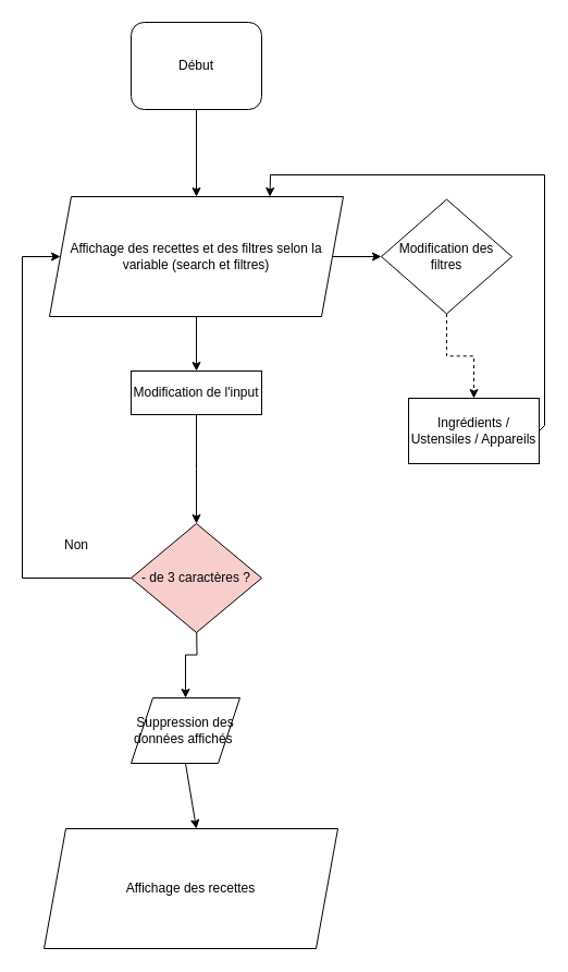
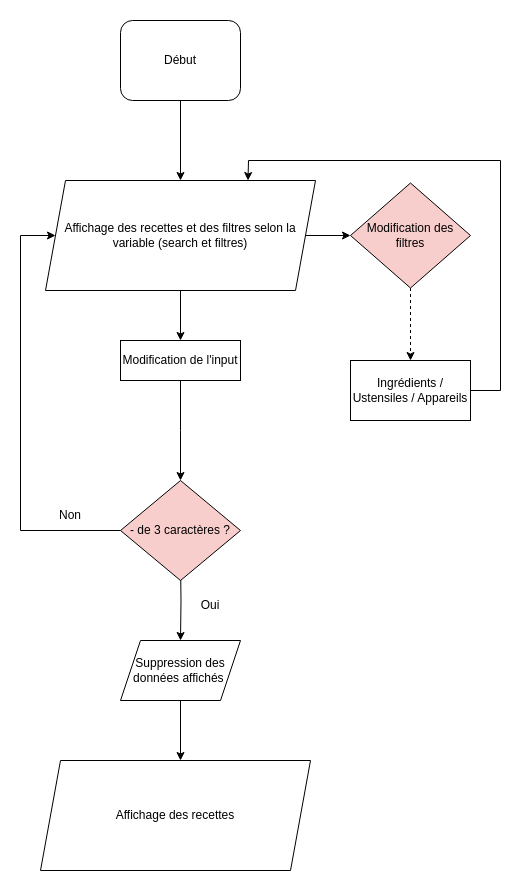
- <mxCell id="13" value="Modification des filtres" style="rhombus;whiteSpace=wrap;html=1;" parent="1" vertex="1"><mxGeometry x="350" y="182.5" width="120" height="105" as="geometry" /></mxCell>
+ <mxCell id="13" value="Modification des filtres" style="rhombus;whiteSpace=wrap;html=1;fillColor=#f8cecc;" parent="1" vertex="1"><mxGeometry x="350" y="182.5" width="120" height="105" as="geometry" /></mxCell>
- <mxCell id="15" value="Ingrédients / Ustensiles / Appareils" style="whiteSpace=wrap;html=1;" parent="1" vertex="1"><mxGeometry x="375" y="365" width="120" height="60" as="geometry" /></mxCell>
+ <mxCell id="15" value="Ingrédients / Ustensiles / Appareils" style="whiteSpace=wrap;html=1;" parent="1" vertex="1"><mxGeometry x="350" y="360" width="120" height="60" as="geometry" /></mxCell>
- <mxCell id="14" value="Non" style="text;html=1;strokeColor=none;fillColor=none;align=center;verticalAlign=middle;whiteSpace=wrap;rounded=0;" parent="1" vertex="1"><mxGeometry x="40" y="485" width="60" height="30" as="geometry" /></mxCell>
+ <mxCell id="14" value="Non" style="text;html=1;strokeColor=none;fillColor=none;align=center;verticalAlign=middle;whiteSpace=wrap;rounded=0;" parent="1" vertex="1"><mxGeometry x="40" y="500" width="60" height="30" as="geometry" /></mxCell>
+ <mxCell id="8" value="Oui" style="text;html=1;strokeColor=none;fillColor=none;align=center;verticalAlign=middle;whiteSpace=wrap;rounded=0;" parent="1" vertex="1"><mxGeometry x="180" y="590" width="60" height="30" as="geometry" /></mxCell>
- <mxCell id="7" value="Suppression des données affichés&amp;nbsp;" style="shape=parallelogram;perimeter=parallelogramPerimeter;whiteSpace=wrap;html=1;fixedSize=1;" parent="1" vertex="1"><mxGeometry x="120" y="640" width="100" height="60" as="geometry" /></mxCell>
+ <mxCell id="7" value="Suppression des données affichés&amp;nbsp;" style="shape=parallelogram;perimeter=parallelogramPerimeter;whiteSpace=wrap;html=1;fixedSize=1;" parent="1" vertex="1"><mxGeometry x="120" y="640" width="120" height="60" as="geometry" /></mxCell>
